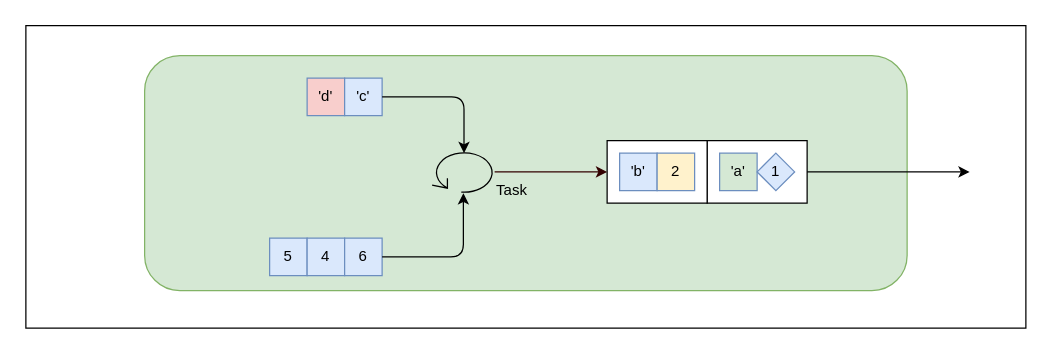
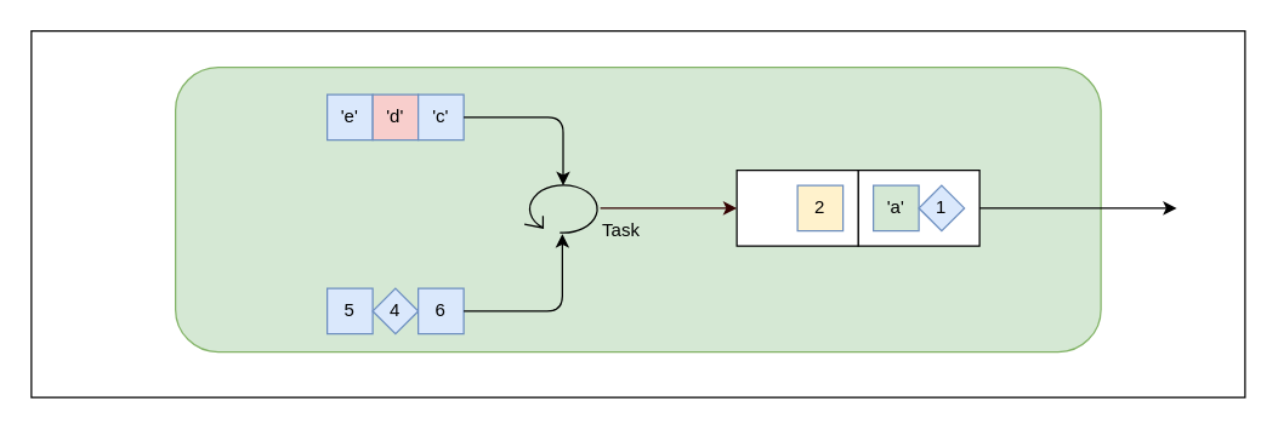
+ <mxCell id="6" value="'e'" style="whiteSpace=wrap;html=1;aspect=fixed;fillColor=#dae8fc;strokeColor=#6c8ebf;" vertex="1" parent="1"><mxGeometry x="215" y="62" width="30" height="30" as="geometry" /></mxCell>
- <mxCell id="17" value="'b'" style="whiteSpace=wrap;html=1;aspect=fixed;fillColor=#dae8fc;strokeColor=#6c8ebf;" vertex="1" parent="1"><mxGeometry x="495" y="122" width="30" height="30" as="geometry" /></mxCell>
- <mxCell id="10" value="4" style="whiteSpace=wrap;html=1;aspect=fixed;fillColor=#dae8fc;strokeColor=#6c8ebf;" vertex="1" parent="1"><mxGeometry x="245" y="190" width="30" height="30" as="geometry" /></mxCell>
+ <mxCell id="10" value="4" style="rhombus;whiteSpace=wrap;html=1;aspect=fixed;fillColor=#dae8fc;strokeColor=#6c8ebf;" vertex="1" parent="1"><mxGeometry x="245" y="190" width="30" height="30" as="geometry" /></mxCell>
